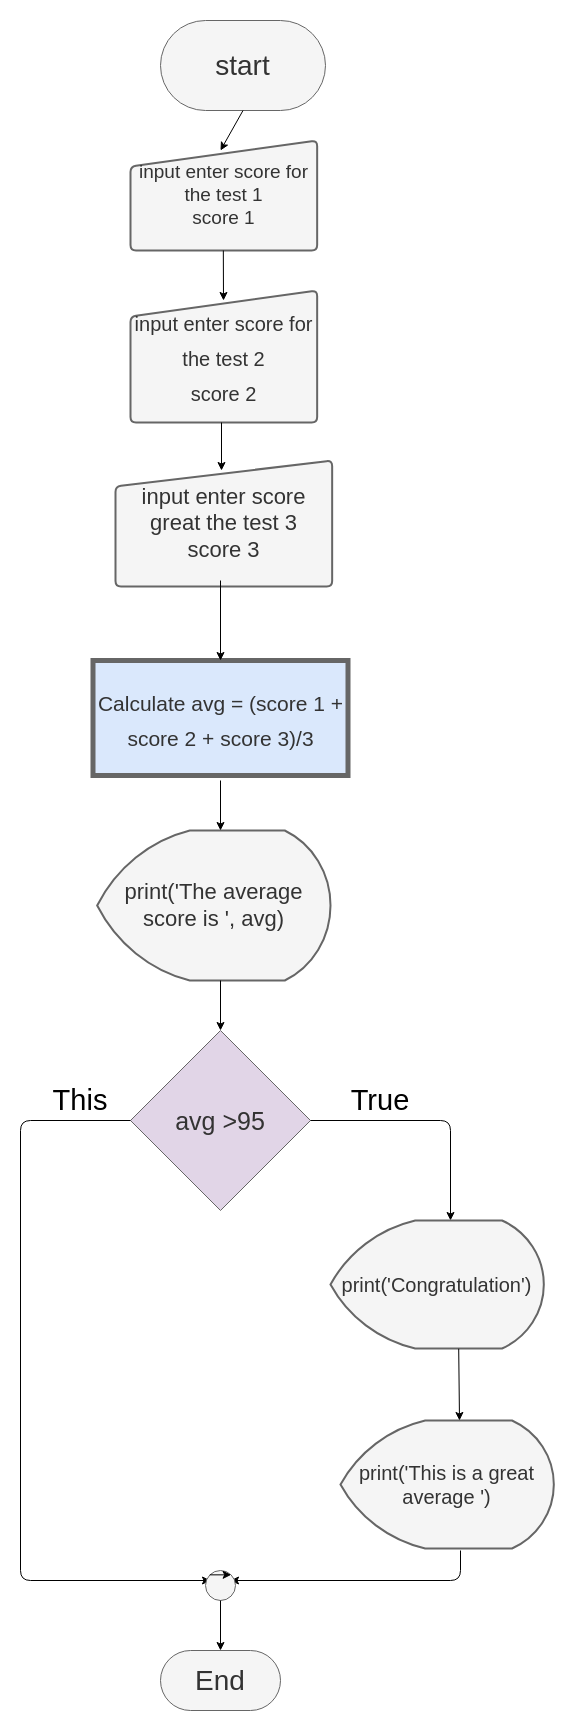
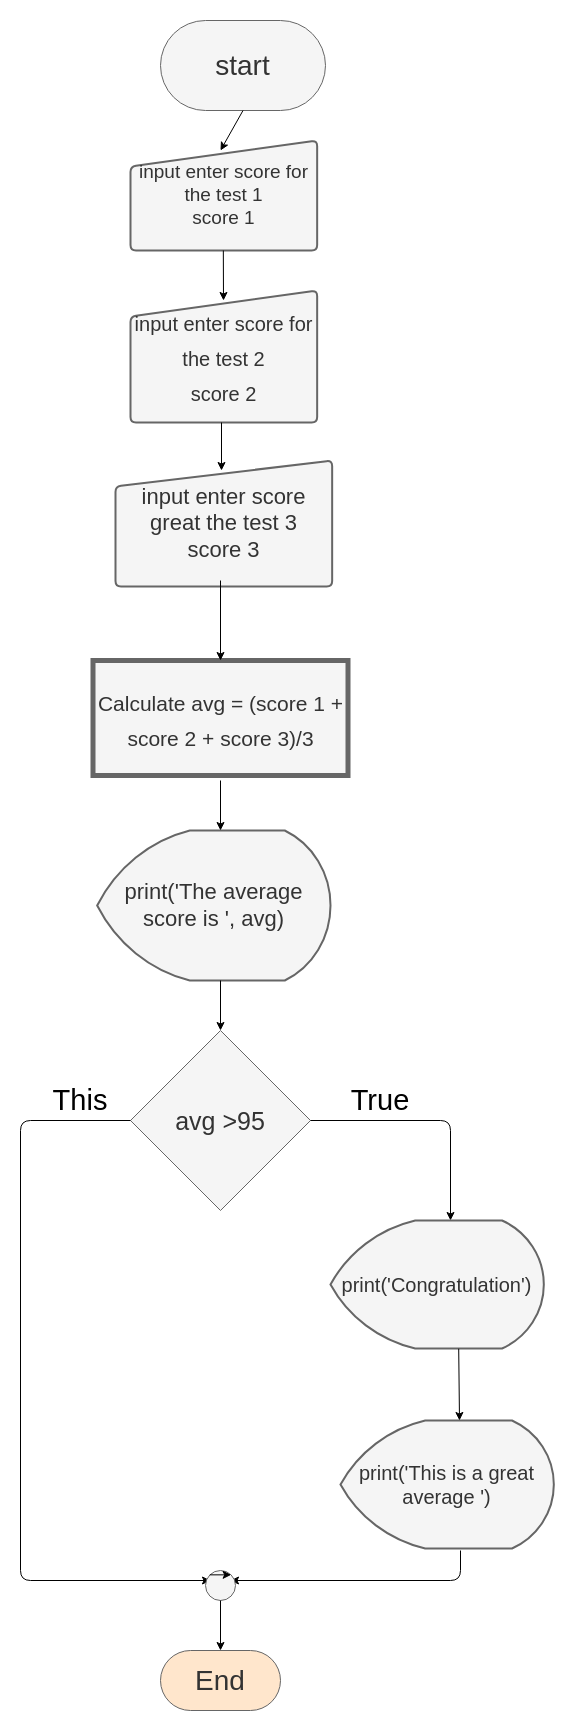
- <mxCell id="17" value="&lt;font style=&quot;font-size: 21px&quot;&gt;Calculate avg = (score 1 + score 2 + score 3)/3&lt;/font&gt;" style="rounded=0;whiteSpace=wrap;html=1;fontSize=29;strokeWidth=5;fillColor=#dae8fc;strokeColor=#666666;fontColor=#333333;" vertex="1" parent="1"><mxGeometry x="92.5" y="660" width="255" height="115" as="geometry" /></mxCell>
+ <mxCell id="17" value="&lt;font style=&quot;font-size: 21px&quot;&gt;Calculate avg = (score 1 + score 2 + score 3)/3&lt;/font&gt;" style="rounded=0;whiteSpace=wrap;html=1;fontSize=29;strokeWidth=5;fillColor=#f5f5f5;strokeColor=#666666;fontColor=#333333;" vertex="1" parent="1"><mxGeometry x="92.5" y="660" width="255" height="115" as="geometry" /></mxCell>
- <mxCell id="2" value="&lt;font style=&quot;font-size: 25px&quot;&gt;avg &amp;gt;95&lt;/font&gt;" style="rhombus;whiteSpace=wrap;html=1;fillColor=#e1d5e7;strokeColor=#666666;fontColor=#333333;" vertex="1" parent="1"><mxGeometry x="130" y="1030" width="180" height="180" as="geometry" /></mxCell>
+ <mxCell id="2" value="&lt;font style=&quot;font-size: 25px&quot;&gt;avg &amp;gt;95&lt;/font&gt;" style="rhombus;whiteSpace=wrap;html=1;fillColor=#f5f5f5;strokeColor=#666666;fontColor=#333333;" vertex="1" parent="1"><mxGeometry x="130" y="1030" width="180" height="180" as="geometry" /></mxCell>
- <mxCell id="18" value="&lt;span style=&quot;font-size: 28px&quot;&gt;End&lt;/span&gt;" style="rounded=1;whiteSpace=wrap;html=1;arcSize=50;fillColor=#f5f5f5;strokeColor=#666666;fontColor=#333333;" vertex="1" parent="1"><mxGeometry x="160" y="1650" width="120" height="60" as="geometry" /></mxCell>
+ <mxCell id="18" value="&lt;span style=&quot;font-size: 28px&quot;&gt;End&lt;/span&gt;" style="rounded=1;whiteSpace=wrap;html=1;arcSize=50;fillColor=#ffe6cc;strokeColor=#666666;fontColor=#333333;" vertex="1" parent="1"><mxGeometry x="160" y="1650" width="120" height="60" as="geometry" /></mxCell>
